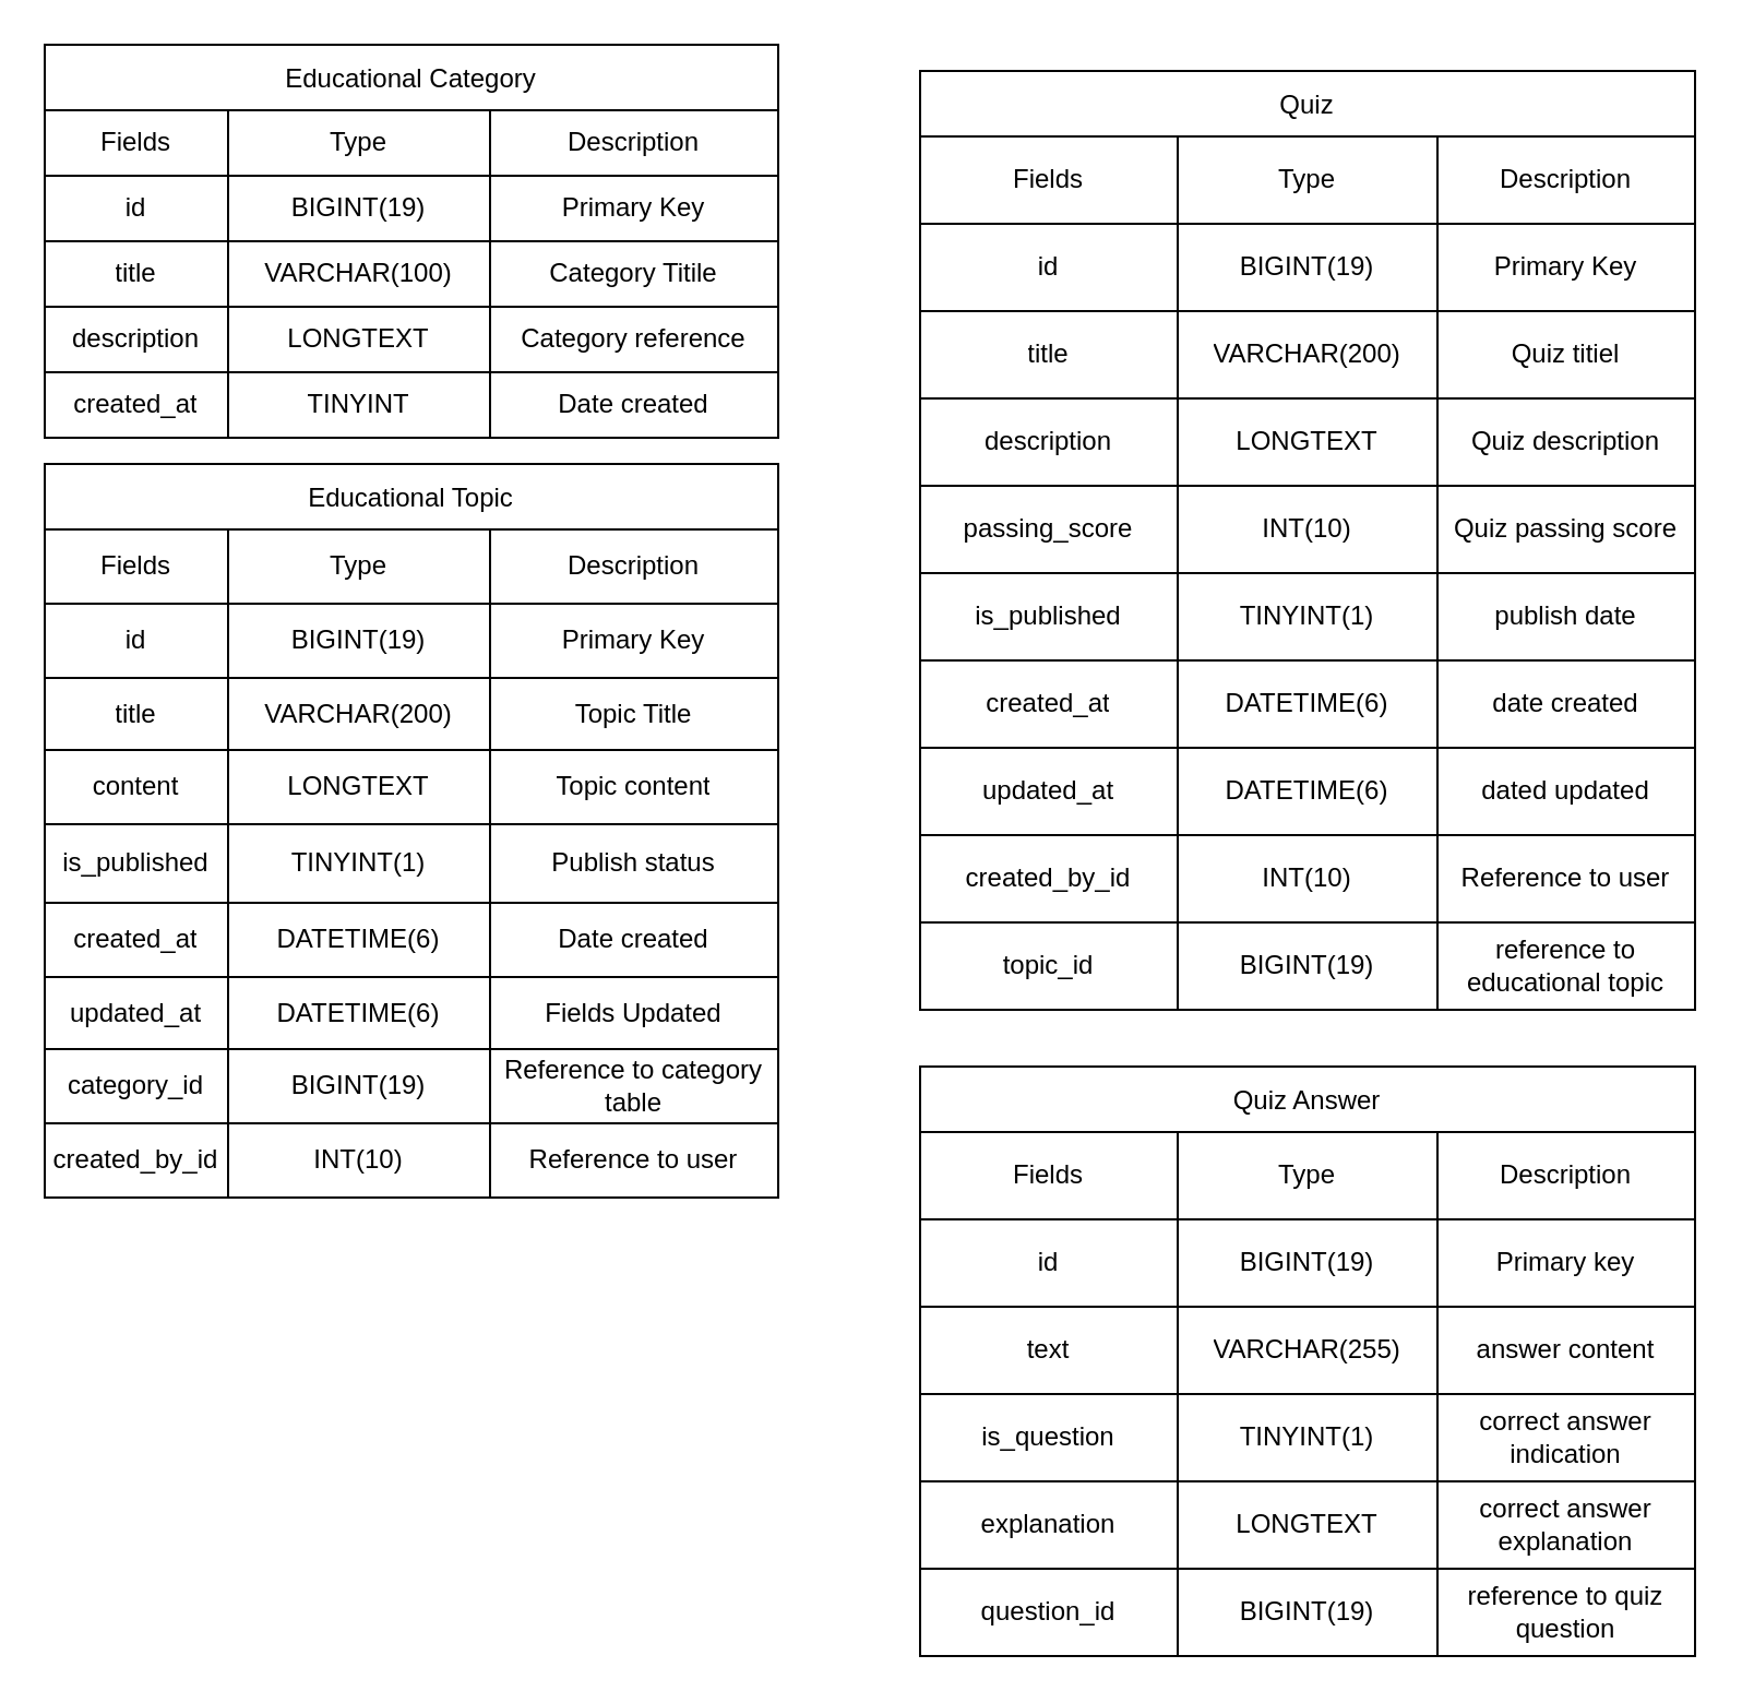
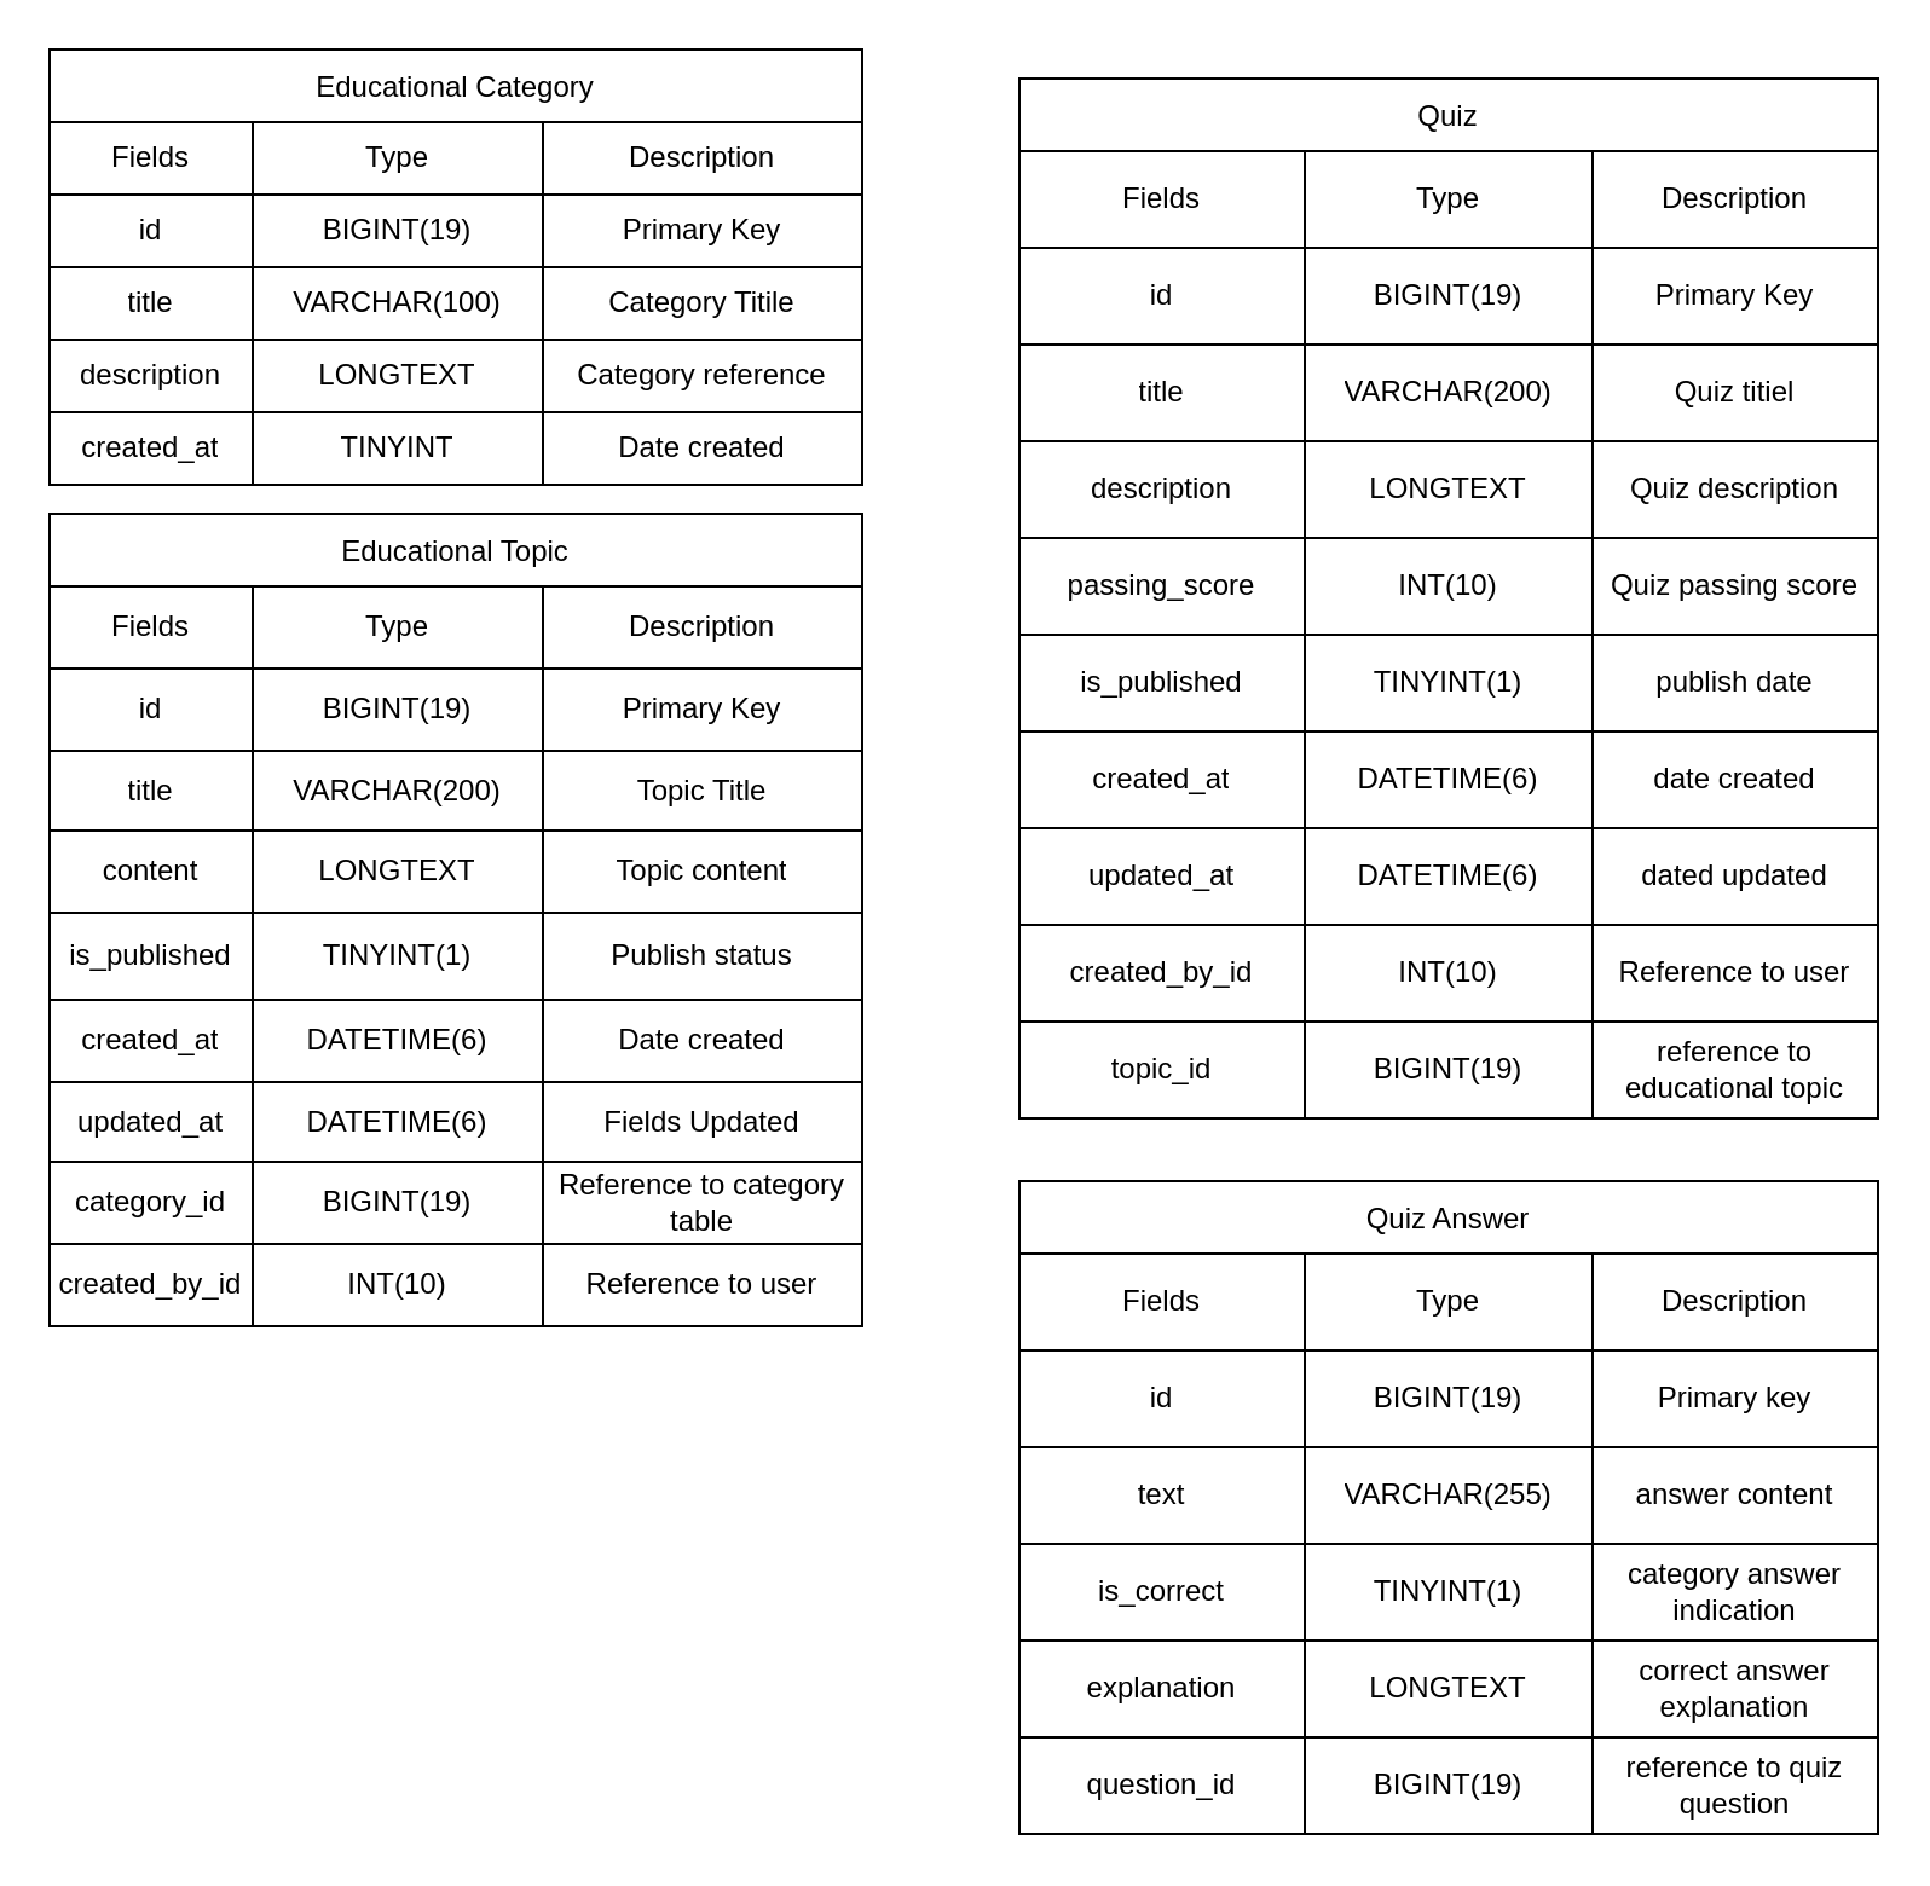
- <mxCell id="115" value="is_question" style="shape=partialRectangle;html=1;whiteSpace=wrap;connectable=0;strokeColor=inherit;overflow=hidden;fillColor=none;top=0;left=0;bottom=0;right=0;pointerEvents=1;" vertex="1" parent="114"><mxGeometry width="118" height="40" as="geometry"><mxRectangle width="118" height="40" as="alternateBounds" /></mxGeometry></mxCell>
+ <mxCell id="115" value="is_correct" style="shape=partialRectangle;html=1;whiteSpace=wrap;connectable=0;strokeColor=inherit;overflow=hidden;fillColor=none;top=0;left=0;bottom=0;right=0;pointerEvents=1;" vertex="1" parent="114"><mxGeometry width="118" height="40" as="geometry"><mxRectangle width="118" height="40" as="alternateBounds" /></mxGeometry></mxCell>
- <mxCell id="117" value="correct answer indication" style="shape=partialRectangle;html=1;whiteSpace=wrap;connectable=0;strokeColor=inherit;overflow=hidden;fillColor=none;top=0;left=0;bottom=0;right=0;pointerEvents=1;" vertex="1" parent="114"><mxGeometry x="237" width="118" height="40" as="geometry"><mxRectangle width="118" height="40" as="alternateBounds" /></mxGeometry></mxCell>
+ <mxCell id="117" value="category answer indication" style="shape=partialRectangle;html=1;whiteSpace=wrap;connectable=0;strokeColor=inherit;overflow=hidden;fillColor=none;top=0;left=0;bottom=0;right=0;pointerEvents=1;" vertex="1" parent="114"><mxGeometry x="237" width="118" height="40" as="geometry"><mxRectangle width="118" height="40" as="alternateBounds" /></mxGeometry></mxCell>
